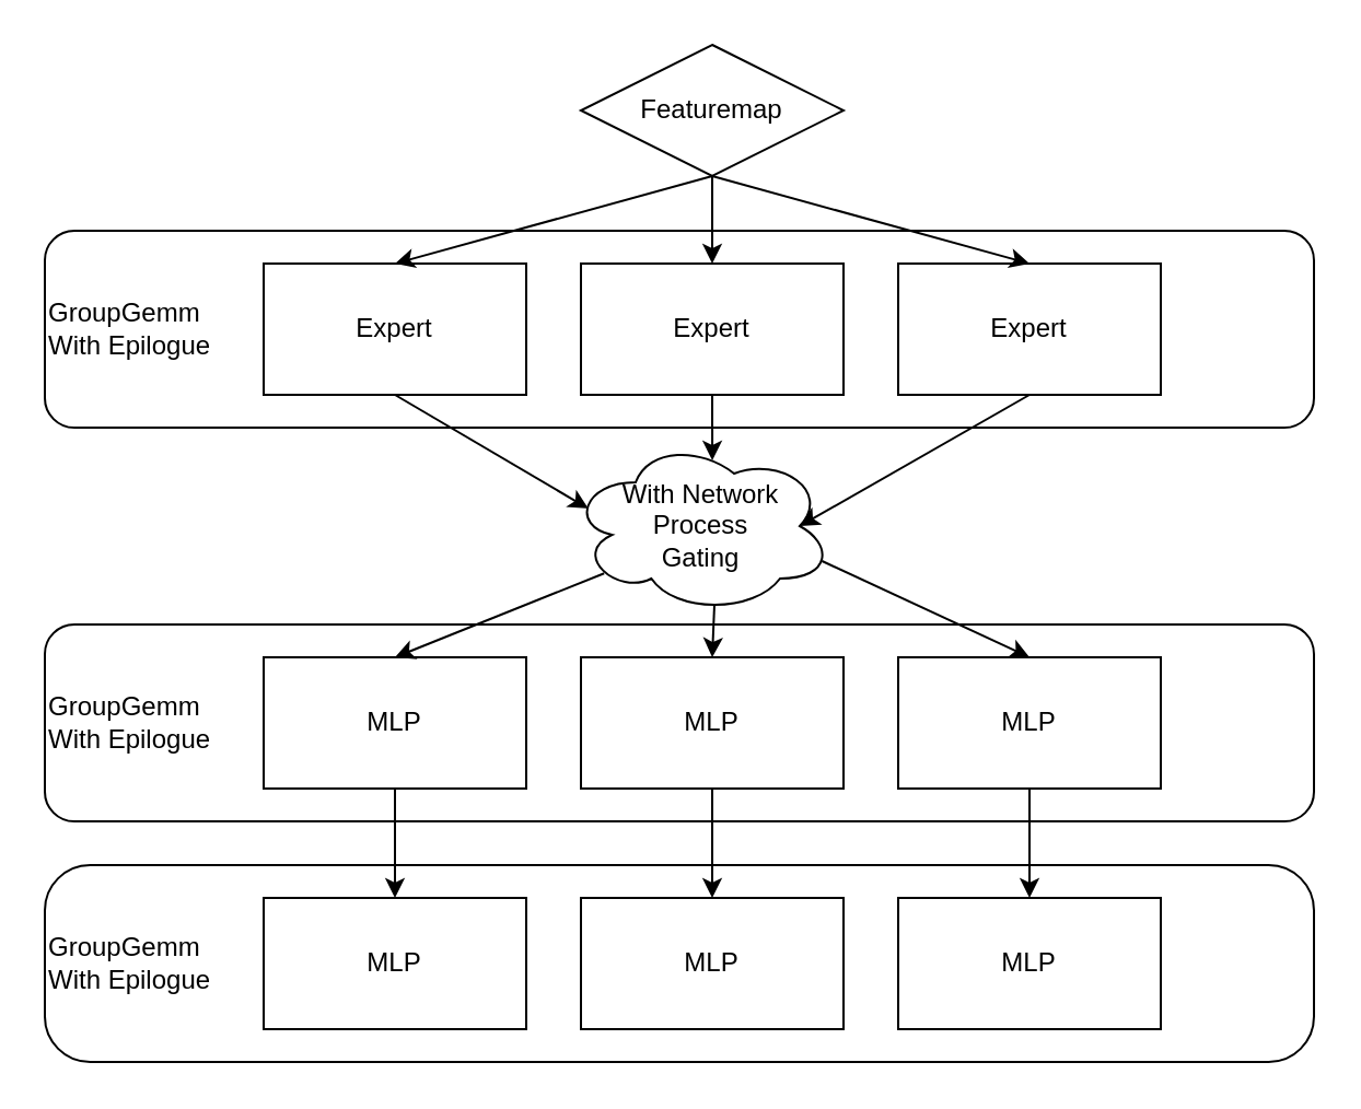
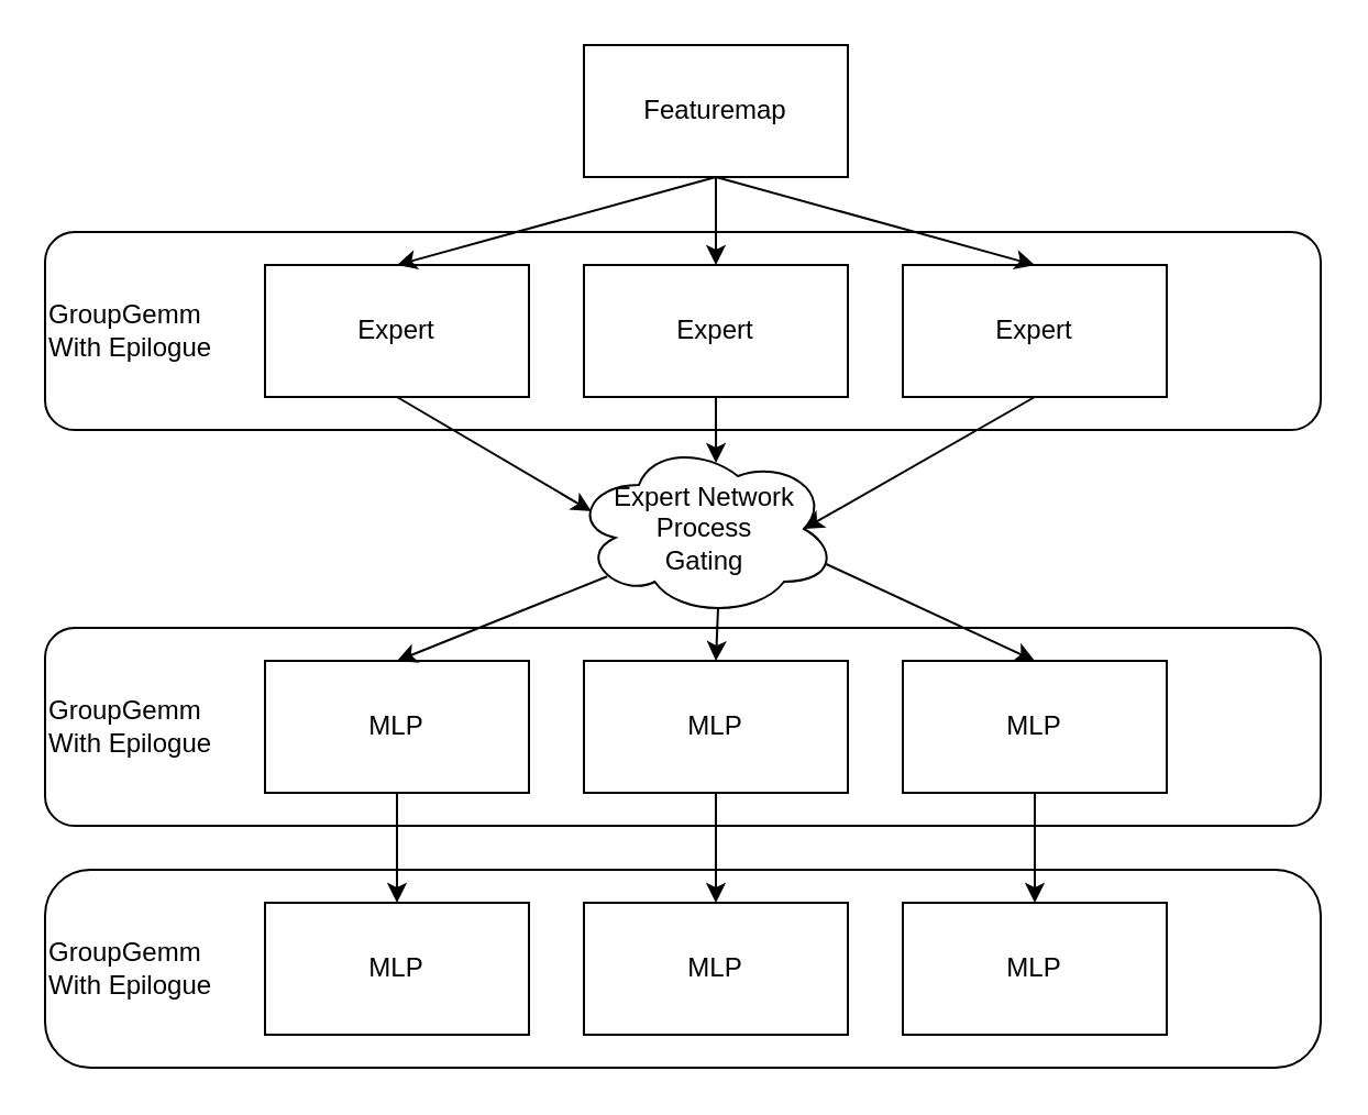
- <mxCell id="5" value="Featuremap" style="rhombus;whiteSpace=wrap;html=1;" parent="1" vertex="1"><mxGeometry x="265" y="20" width="120" height="60" as="geometry" /></mxCell>
+ <mxCell id="5" value="Featuremap" style="rounded=0;whiteSpace=wrap;html=1;" parent="1" vertex="1"><mxGeometry x="265" y="20" width="120" height="60" as="geometry" /></mxCell>
- <mxCell id="12" value="With Network&lt;br&gt;Process&lt;br&gt;Gating" style="ellipse;shape=cloud;whiteSpace=wrap;html=1;" parent="1" vertex="1"><mxGeometry x="260" y="200" width="120" height="80" as="geometry" /></mxCell>
+ <mxCell id="12" value="Expert Network&lt;br&gt;Process&lt;br&gt;Gating" style="ellipse;shape=cloud;whiteSpace=wrap;html=1;" parent="1" vertex="1"><mxGeometry x="260" y="200" width="120" height="80" as="geometry" /></mxCell>
